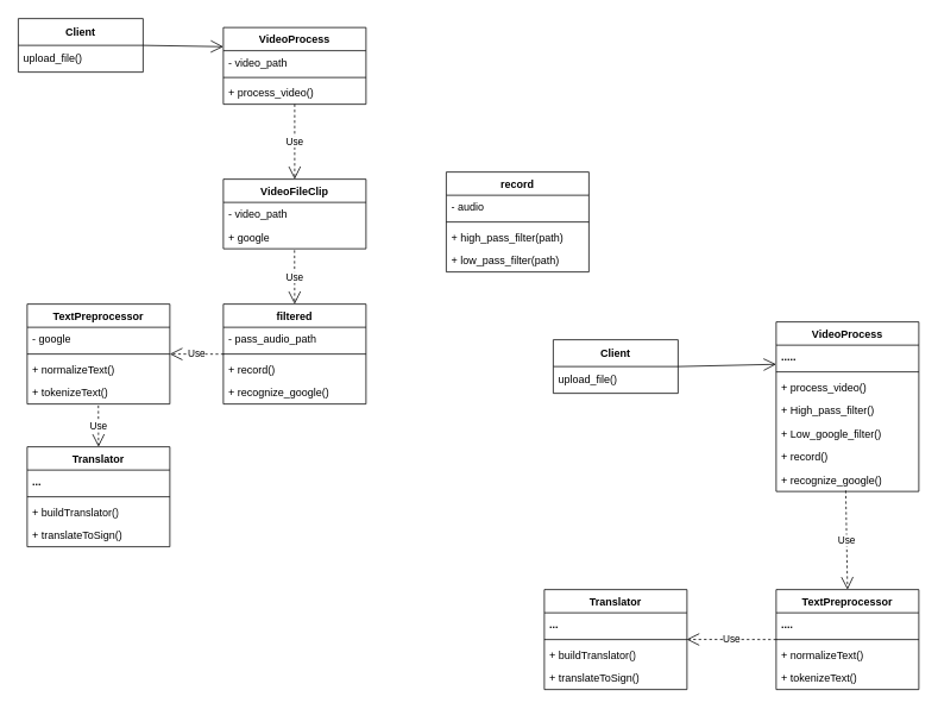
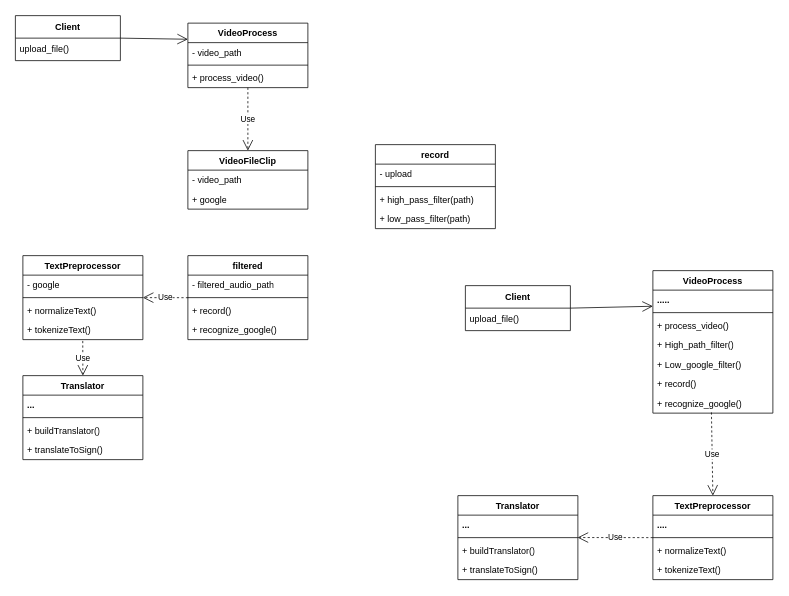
- <mxCell id="12" value="&lt;span style=&quot;font-weight: normal;&quot;&gt;- audio&lt;/span&gt;" style="text;strokeColor=none;fillColor=none;align=left;verticalAlign=top;spacingLeft=4;spacingRight=4;overflow=hidden;rotatable=0;points=[[0,0.5],[1,0.5]];portConstraint=eastwest;whiteSpace=wrap;html=1;fontStyle=1" vertex="1" parent="11"><mxGeometry y="26" width="160" height="26" as="geometry" /></mxCell>
+ <mxCell id="12" value="&lt;span style=&quot;font-weight: normal;&quot;&gt;- upload&lt;/span&gt;" style="text;strokeColor=none;fillColor=none;align=left;verticalAlign=top;spacingLeft=4;spacingRight=4;overflow=hidden;rotatable=0;points=[[0,0.5],[1,0.5]];portConstraint=eastwest;whiteSpace=wrap;html=1;fontStyle=1" vertex="1" parent="11"><mxGeometry y="26" width="160" height="26" as="geometry" /></mxCell>
- <mxCell id="33" value="Use" style="endArrow=open;endSize=12;dashed=1;html=1;rounded=0;exitX=0.499;exitY=1.062;exitDx=0;exitDy=0;exitPerimeter=0;entryX=0.5;entryY=0;entryDx=0;entryDy=0;" edge="1" parent="1" source="10" target="16"><mxGeometry width="160" relative="1" as="geometry"><mxPoint x="320" y="278" as="sourcePoint" /><mxPoint x="390" y="310" as="targetPoint" /></mxGeometry></mxCell>
- <mxCell id="17" value="- pass_audio_path" style="text;strokeColor=none;fillColor=none;align=left;verticalAlign=top;spacingLeft=4;spacingRight=4;overflow=hidden;rotatable=0;points=[[0,0.5],[1,0.5]];portConstraint=eastwest;whiteSpace=wrap;html=1;fontStyle=0" vertex="1" parent="16"><mxGeometry y="26" width="160" height="26" as="geometry" /></mxCell>
+ <mxCell id="17" value="- filtered_audio_path" style="text;strokeColor=none;fillColor=none;align=left;verticalAlign=top;spacingLeft=4;spacingRight=4;overflow=hidden;rotatable=0;points=[[0,0.5],[1,0.5]];portConstraint=eastwest;whiteSpace=wrap;html=1;fontStyle=0" vertex="1" parent="16"><mxGeometry y="26" width="160" height="26" as="geometry" /></mxCell>
- <mxCell id="42" value="+ High_pass_filter()" style="text;strokeColor=none;fillColor=none;align=left;verticalAlign=top;spacingLeft=4;spacingRight=4;overflow=hidden;rotatable=0;points=[[0,0.5],[1,0.5]];portConstraint=eastwest;whiteSpace=wrap;html=1;" vertex="1" parent="38"><mxGeometry y="86" width="160" height="26" as="geometry" /></mxCell>
+ <mxCell id="42" value="+ High_path_filter()" style="text;strokeColor=none;fillColor=none;align=left;verticalAlign=top;spacingLeft=4;spacingRight=4;overflow=hidden;rotatable=0;points=[[0,0.5],[1,0.5]];portConstraint=eastwest;whiteSpace=wrap;html=1;" vertex="1" parent="38"><mxGeometry y="86" width="160" height="26" as="geometry" /></mxCell>
